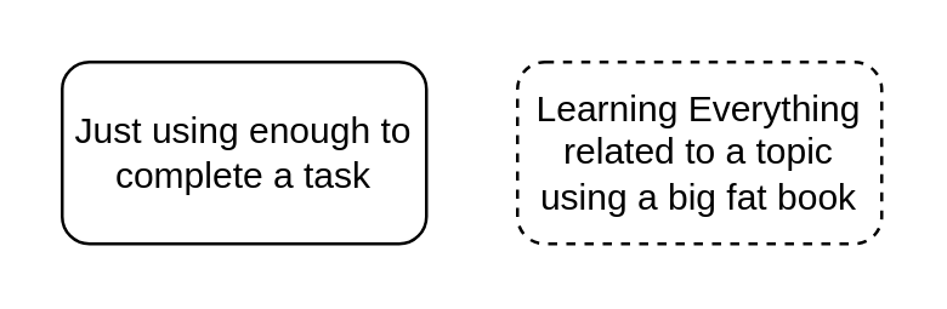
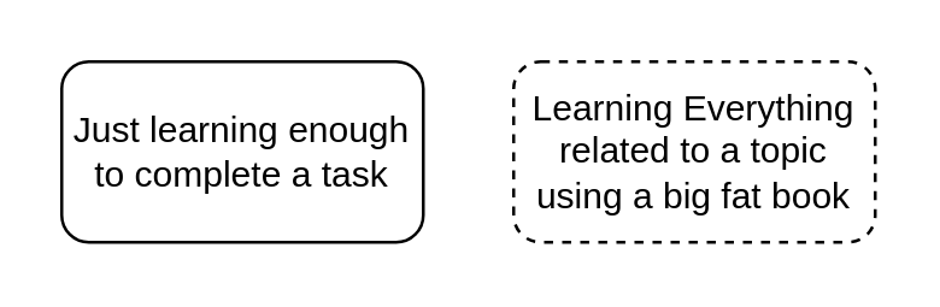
- <mxCell id="3" value="&lt;span&gt;Just using enough to complete a task&lt;/span&gt;" style="rounded=1;whiteSpace=wrap;html=1;" vertex="1" parent="1"><mxGeometry x="20" y="20" width="120" height="60" as="geometry" /></mxCell>
+ <mxCell id="3" value="&lt;span&gt;Just learning enough to complete a task&lt;/span&gt;" style="rounded=1;whiteSpace=wrap;html=1;" vertex="1" parent="1"><mxGeometry x="20" y="20" width="120" height="60" as="geometry" /></mxCell>
